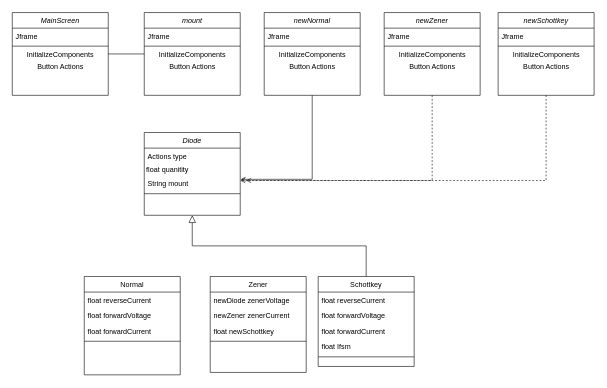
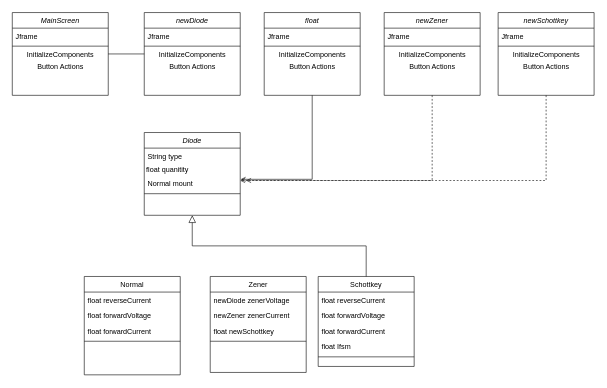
- <mxCell id="17" value="mount" style="swimlane;fontStyle=2;align=center;verticalAlign=top;childLayout=stackLayout;horizontal=1;startSize=26;horizontalStack=0;resizeParent=1;resizeLast=0;collapsible=1;marginBottom=0;rounded=0;shadow=0;strokeWidth=1;" vertex="1" parent="1"><mxGeometry x="240" y="20" width="160" height="138" as="geometry"><mxRectangle x="230" y="140" width="160" height="26" as="alternateBounds" /></mxGeometry></mxCell>
+ <mxCell id="17" value="newDiode" style="swimlane;fontStyle=2;align=center;verticalAlign=top;childLayout=stackLayout;horizontal=1;startSize=26;horizontalStack=0;resizeParent=1;resizeLast=0;collapsible=1;marginBottom=0;rounded=0;shadow=0;strokeWidth=1;" vertex="1" parent="1"><mxGeometry x="240" y="20" width="160" height="138" as="geometry"><mxRectangle x="230" y="140" width="160" height="26" as="alternateBounds" /></mxGeometry></mxCell>
- <mxCell id="36" value="newNormal" style="swimlane;fontStyle=2;align=center;verticalAlign=top;childLayout=stackLayout;horizontal=1;startSize=26;horizontalStack=0;resizeParent=1;resizeLast=0;collapsible=1;marginBottom=0;rounded=0;shadow=0;strokeWidth=1;" vertex="1" parent="1"><mxGeometry x="440" y="20" width="160" height="138" as="geometry"><mxRectangle x="230" y="140" width="160" height="26" as="alternateBounds" /></mxGeometry></mxCell>
+ <mxCell id="36" value="float" style="swimlane;fontStyle=2;align=center;verticalAlign=top;childLayout=stackLayout;horizontal=1;startSize=26;horizontalStack=0;resizeParent=1;resizeLast=0;collapsible=1;marginBottom=0;rounded=0;shadow=0;strokeWidth=1;" vertex="1" parent="1"><mxGeometry x="440" y="20" width="160" height="138" as="geometry"><mxRectangle x="230" y="140" width="160" height="26" as="alternateBounds" /></mxGeometry></mxCell>
- <mxCell id="3" value="Actions type&#10;" style="text;align=left;verticalAlign=top;spacingLeft=4;spacingRight=4;overflow=hidden;rotatable=0;points=[[0,0.5],[1,0.5]];portConstraint=eastwest;" parent="2" vertex="1"><mxGeometry y="26" width="160" height="26" as="geometry" /></mxCell>
+ <mxCell id="3" value="String type&#10;" style="text;align=left;verticalAlign=top;spacingLeft=4;spacingRight=4;overflow=hidden;rotatable=0;points=[[0,0.5],[1,0.5]];portConstraint=eastwest;" parent="2" vertex="1"><mxGeometry y="26" width="160" height="26" as="geometry" /></mxCell>
- <mxCell id="5" value="String mount&#10;" style="text;align=left;verticalAlign=top;spacingLeft=4;spacingRight=4;overflow=hidden;rotatable=0;points=[[0,0.5],[1,0.5]];portConstraint=eastwest;" vertex="1" parent="2"><mxGeometry y="72" width="160" height="26" as="geometry" /></mxCell>
+ <mxCell id="5" value="Normal mount&#10;" style="text;align=left;verticalAlign=top;spacingLeft=4;spacingRight=4;overflow=hidden;rotatable=0;points=[[0,0.5],[1,0.5]];portConstraint=eastwest;" vertex="1" parent="2"><mxGeometry y="72" width="160" height="26" as="geometry" /></mxCell>
